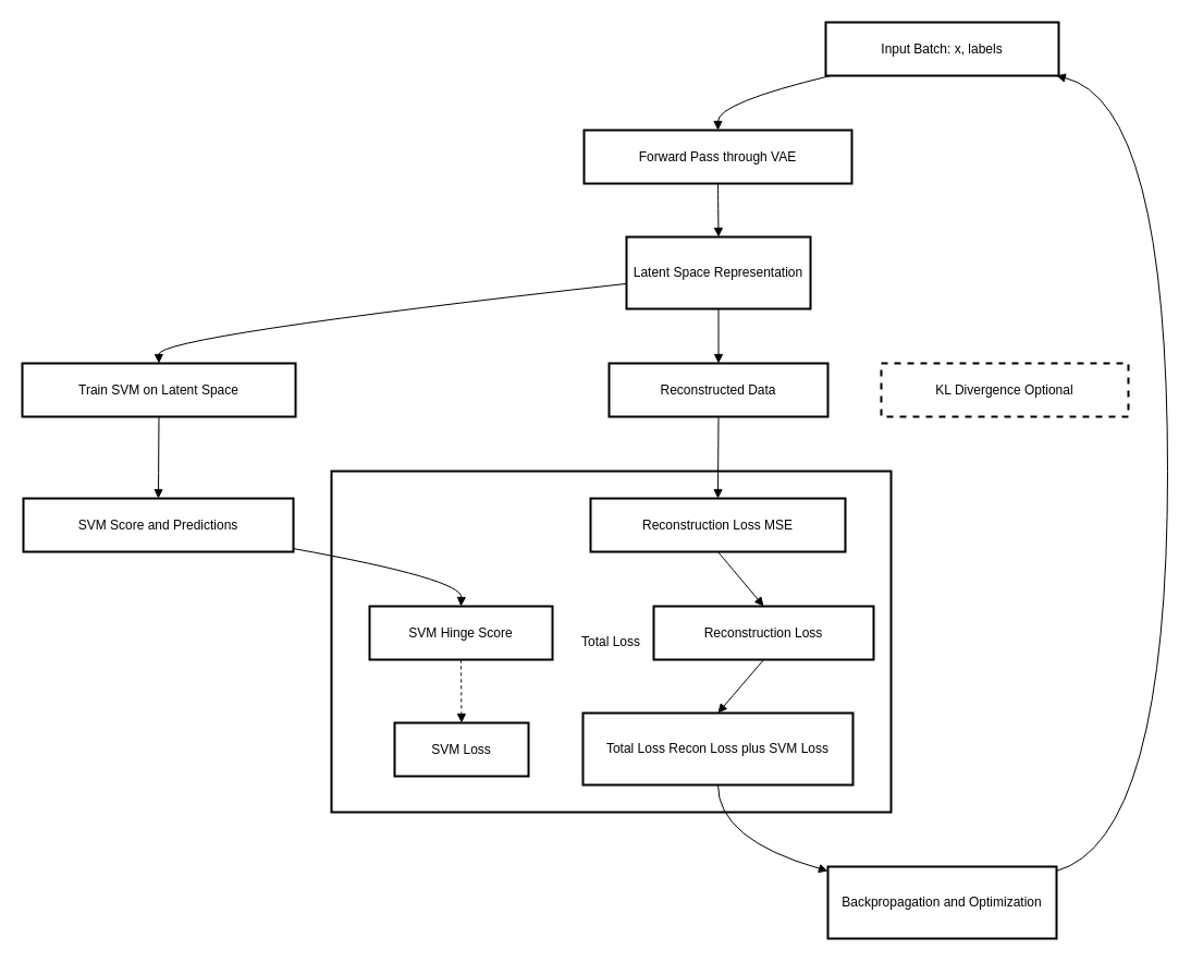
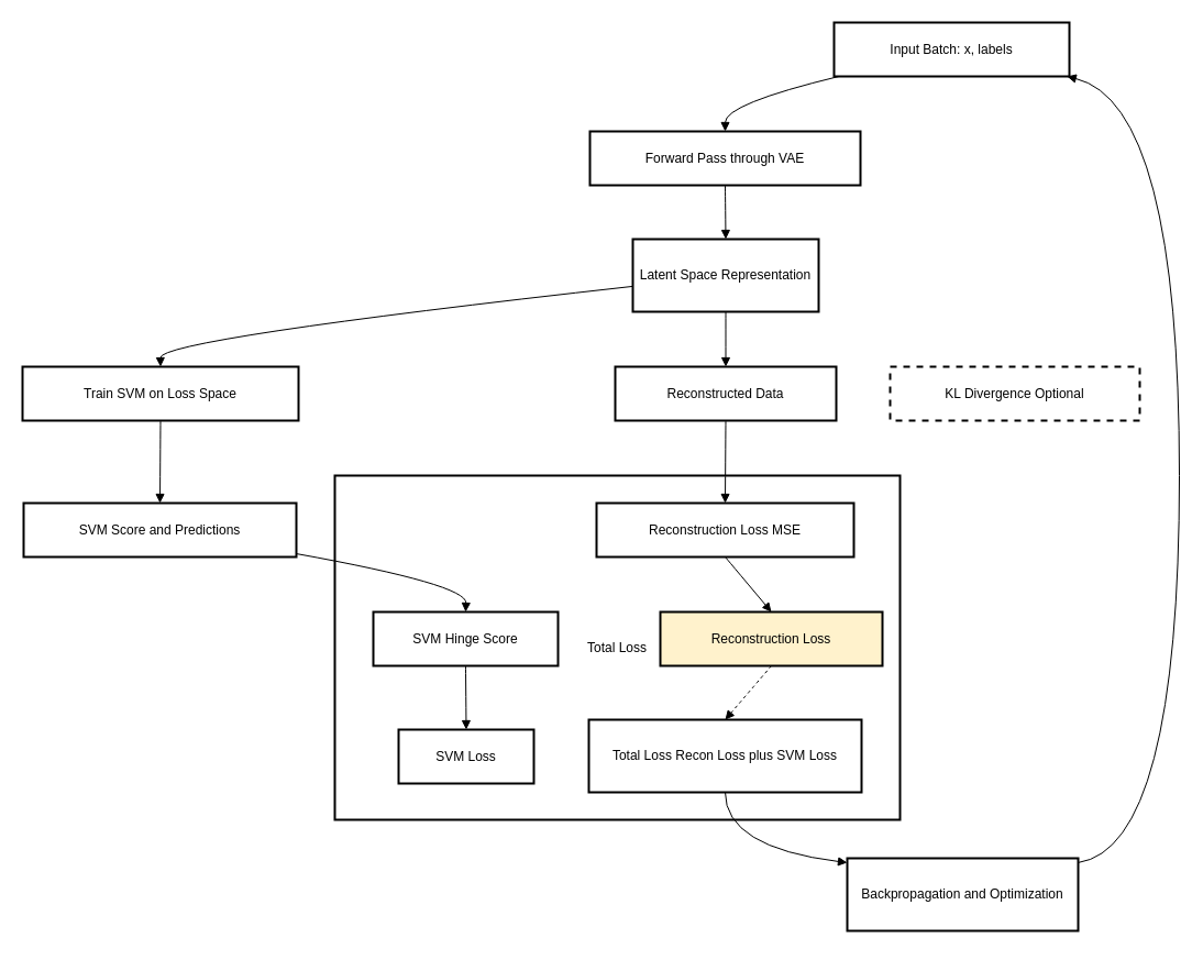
- <mxCell id="7" value="Train SVM on Latent Space" style="whiteSpace=wrap;strokeWidth=2;" vertex="1" parent="1"><mxGeometry x="20" y="333" width="251" height="49" as="geometry" /></mxCell>
+ <mxCell id="7" value="Train SVM on Loss Space" style="whiteSpace=wrap;strokeWidth=2;" vertex="1" parent="1"><mxGeometry x="20" y="333" width="251" height="49" as="geometry" /></mxCell>
- <mxCell id="12" value="Reconstruction Loss" style="whiteSpace=wrap;strokeWidth=2;" vertex="1" parent="1"><mxGeometry x="600" y="556" width="202" height="49" as="geometry" /></mxCell>
+ <mxCell id="12" value="Reconstruction Loss" style="whiteSpace=wrap;strokeWidth=2;fillColor=#fff2cc;" vertex="1" parent="1"><mxGeometry x="600" y="556" width="202" height="49" as="geometry" /></mxCell>
- <mxCell id="25" value="" style="curved=1;startArrow=none;endArrow=block;exitX=0.5;exitY=0.98;entryX=0.5;entryY=0;rounded=0;" edge="1" parent="1" source="12" target="14"><mxGeometry relative="1" as="geometry"><Array as="points" /></mxGeometry></mxCell>
+ <mxCell id="25" value="" style="curved=1;startArrow=none;endArrow=block;exitX=0.5;exitY=0.98;entryX=0.5;entryY=0;rounded=0;dashed=1;" edge="1" parent="1" source="12" target="14"><mxGeometry relative="1" as="geometry"><Array as="points" /></mxGeometry></mxCell>
- <mxCell id="24" value="" style="curved=1;startArrow=none;endArrow=block;exitX=0.5;exitY=0.98;entryX=0.5;entryY=0;rounded=0;dashed=1;" edge="1" parent="1" source="9" target="13"><mxGeometry relative="1" as="geometry"><Array as="points" /></mxGeometry></mxCell>
+ <mxCell id="24" value="" style="curved=1;startArrow=none;endArrow=block;exitX=0.5;exitY=0.98;entryX=0.5;entryY=0;rounded=0;" edge="1" parent="1" source="9" target="13"><mxGeometry relative="1" as="geometry"><Array as="points" /></mxGeometry></mxCell>
- <mxCell id="15" value="Backpropagation and Optimization" style="whiteSpace=wrap;strokeWidth=2;" vertex="1" parent="1"><mxGeometry x="760" y="795" width="210" height="66" as="geometry" /></mxCell>
+ <mxCell id="15" value="Backpropagation and Optimization" style="whiteSpace=wrap;strokeWidth=2;" vertex="1" parent="1"><mxGeometry x="770" y="780" width="210" height="66" as="geometry" /></mxCell>
